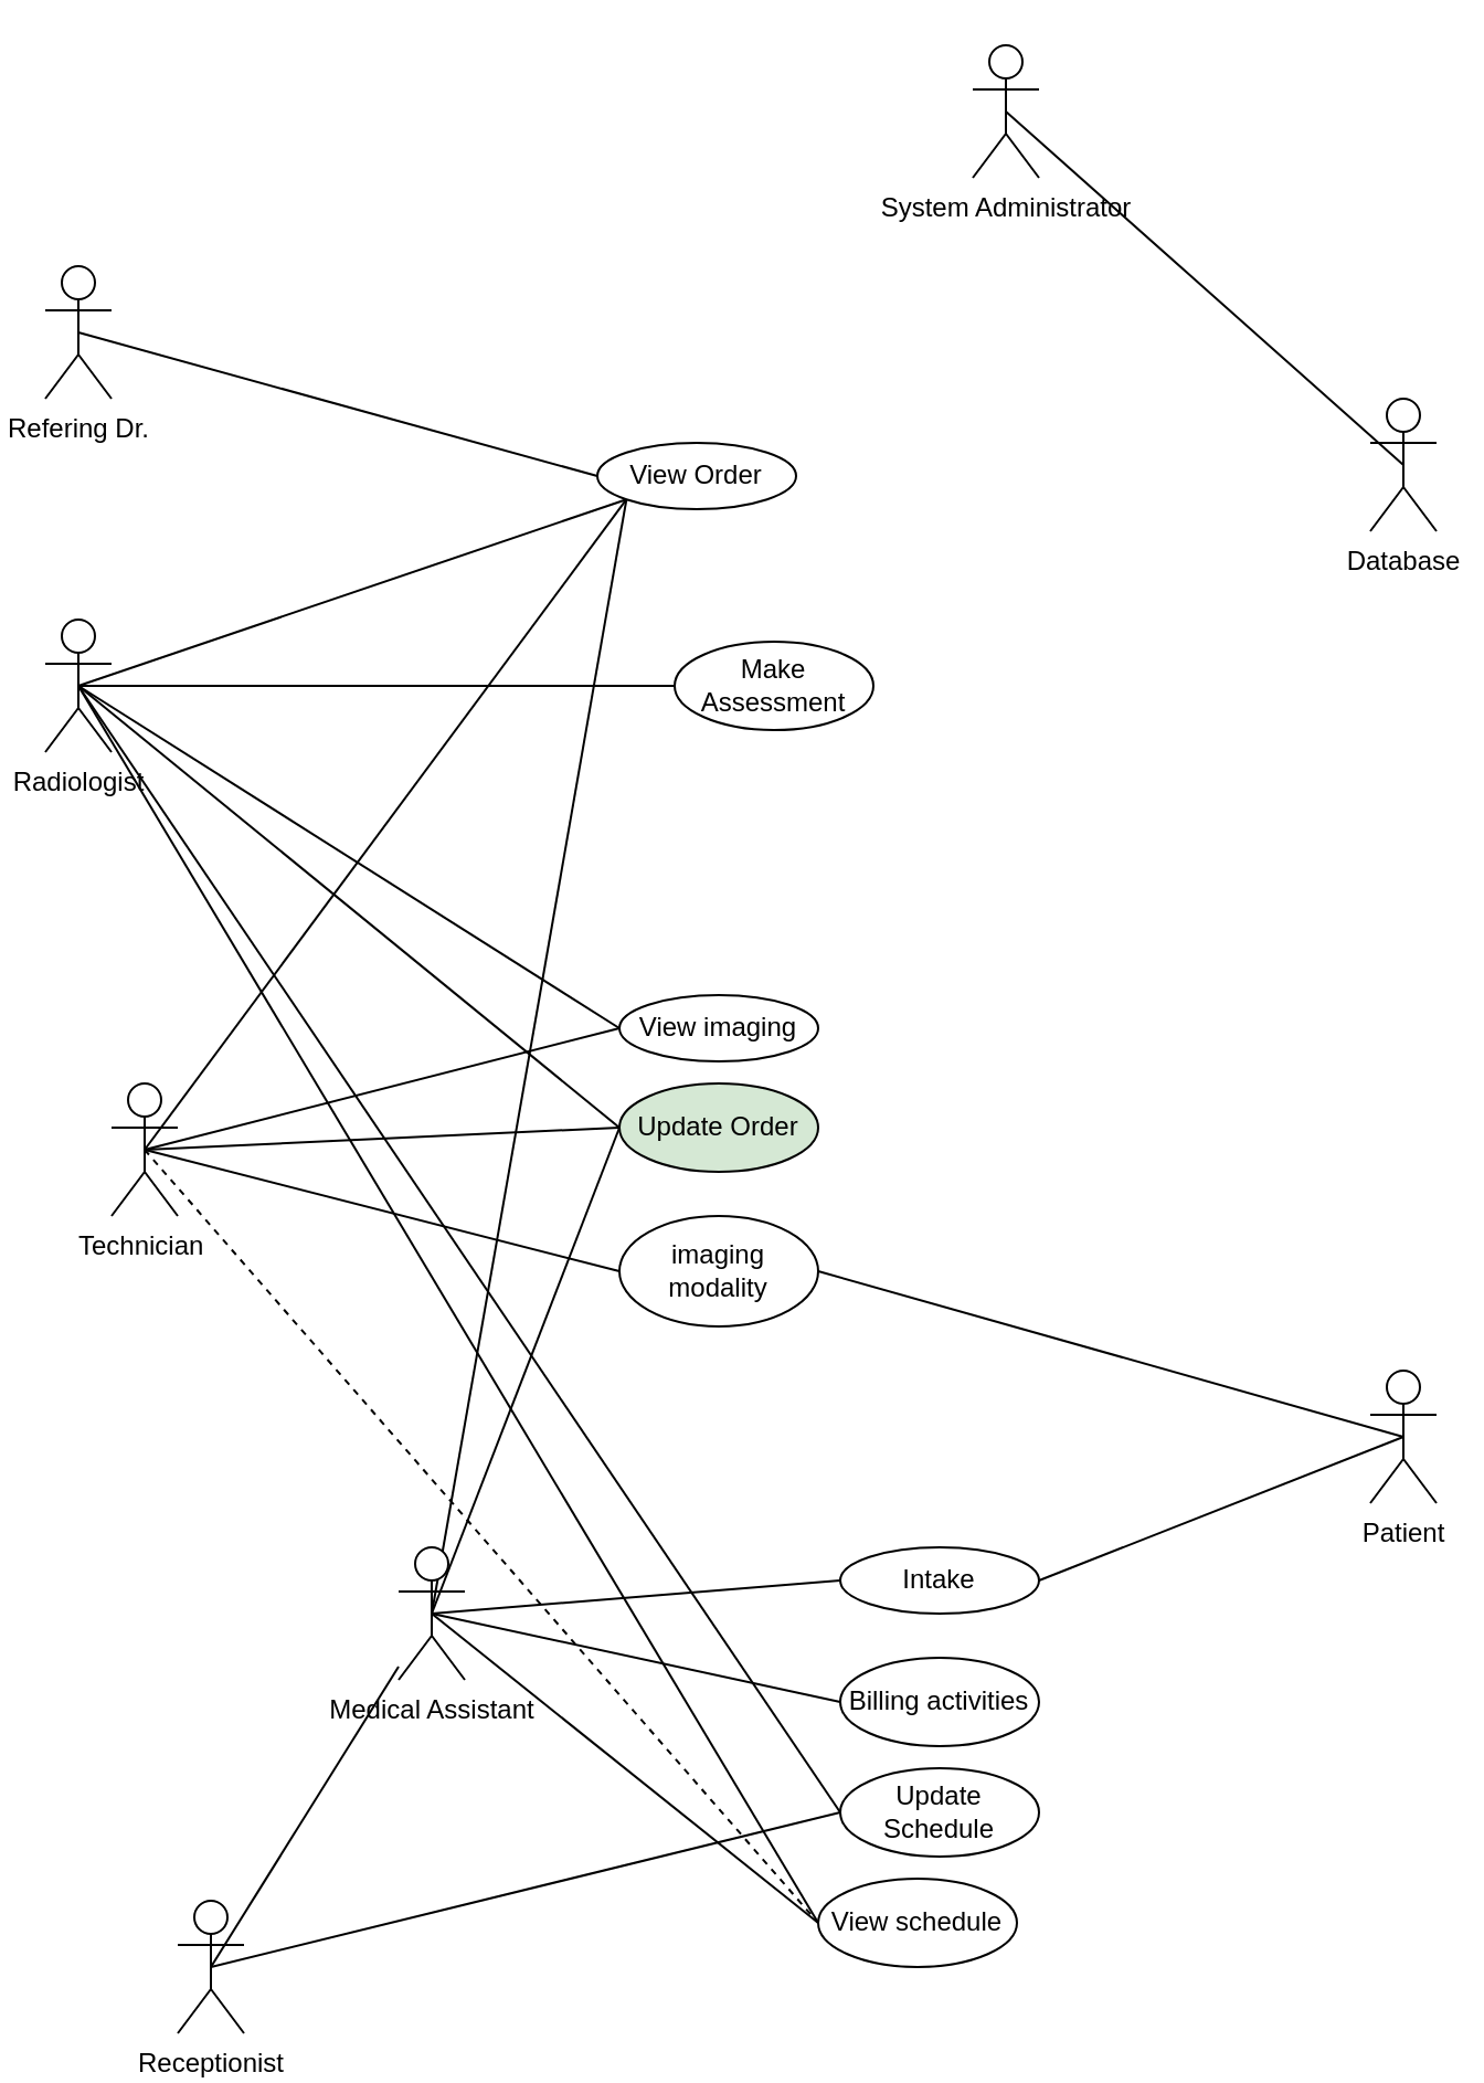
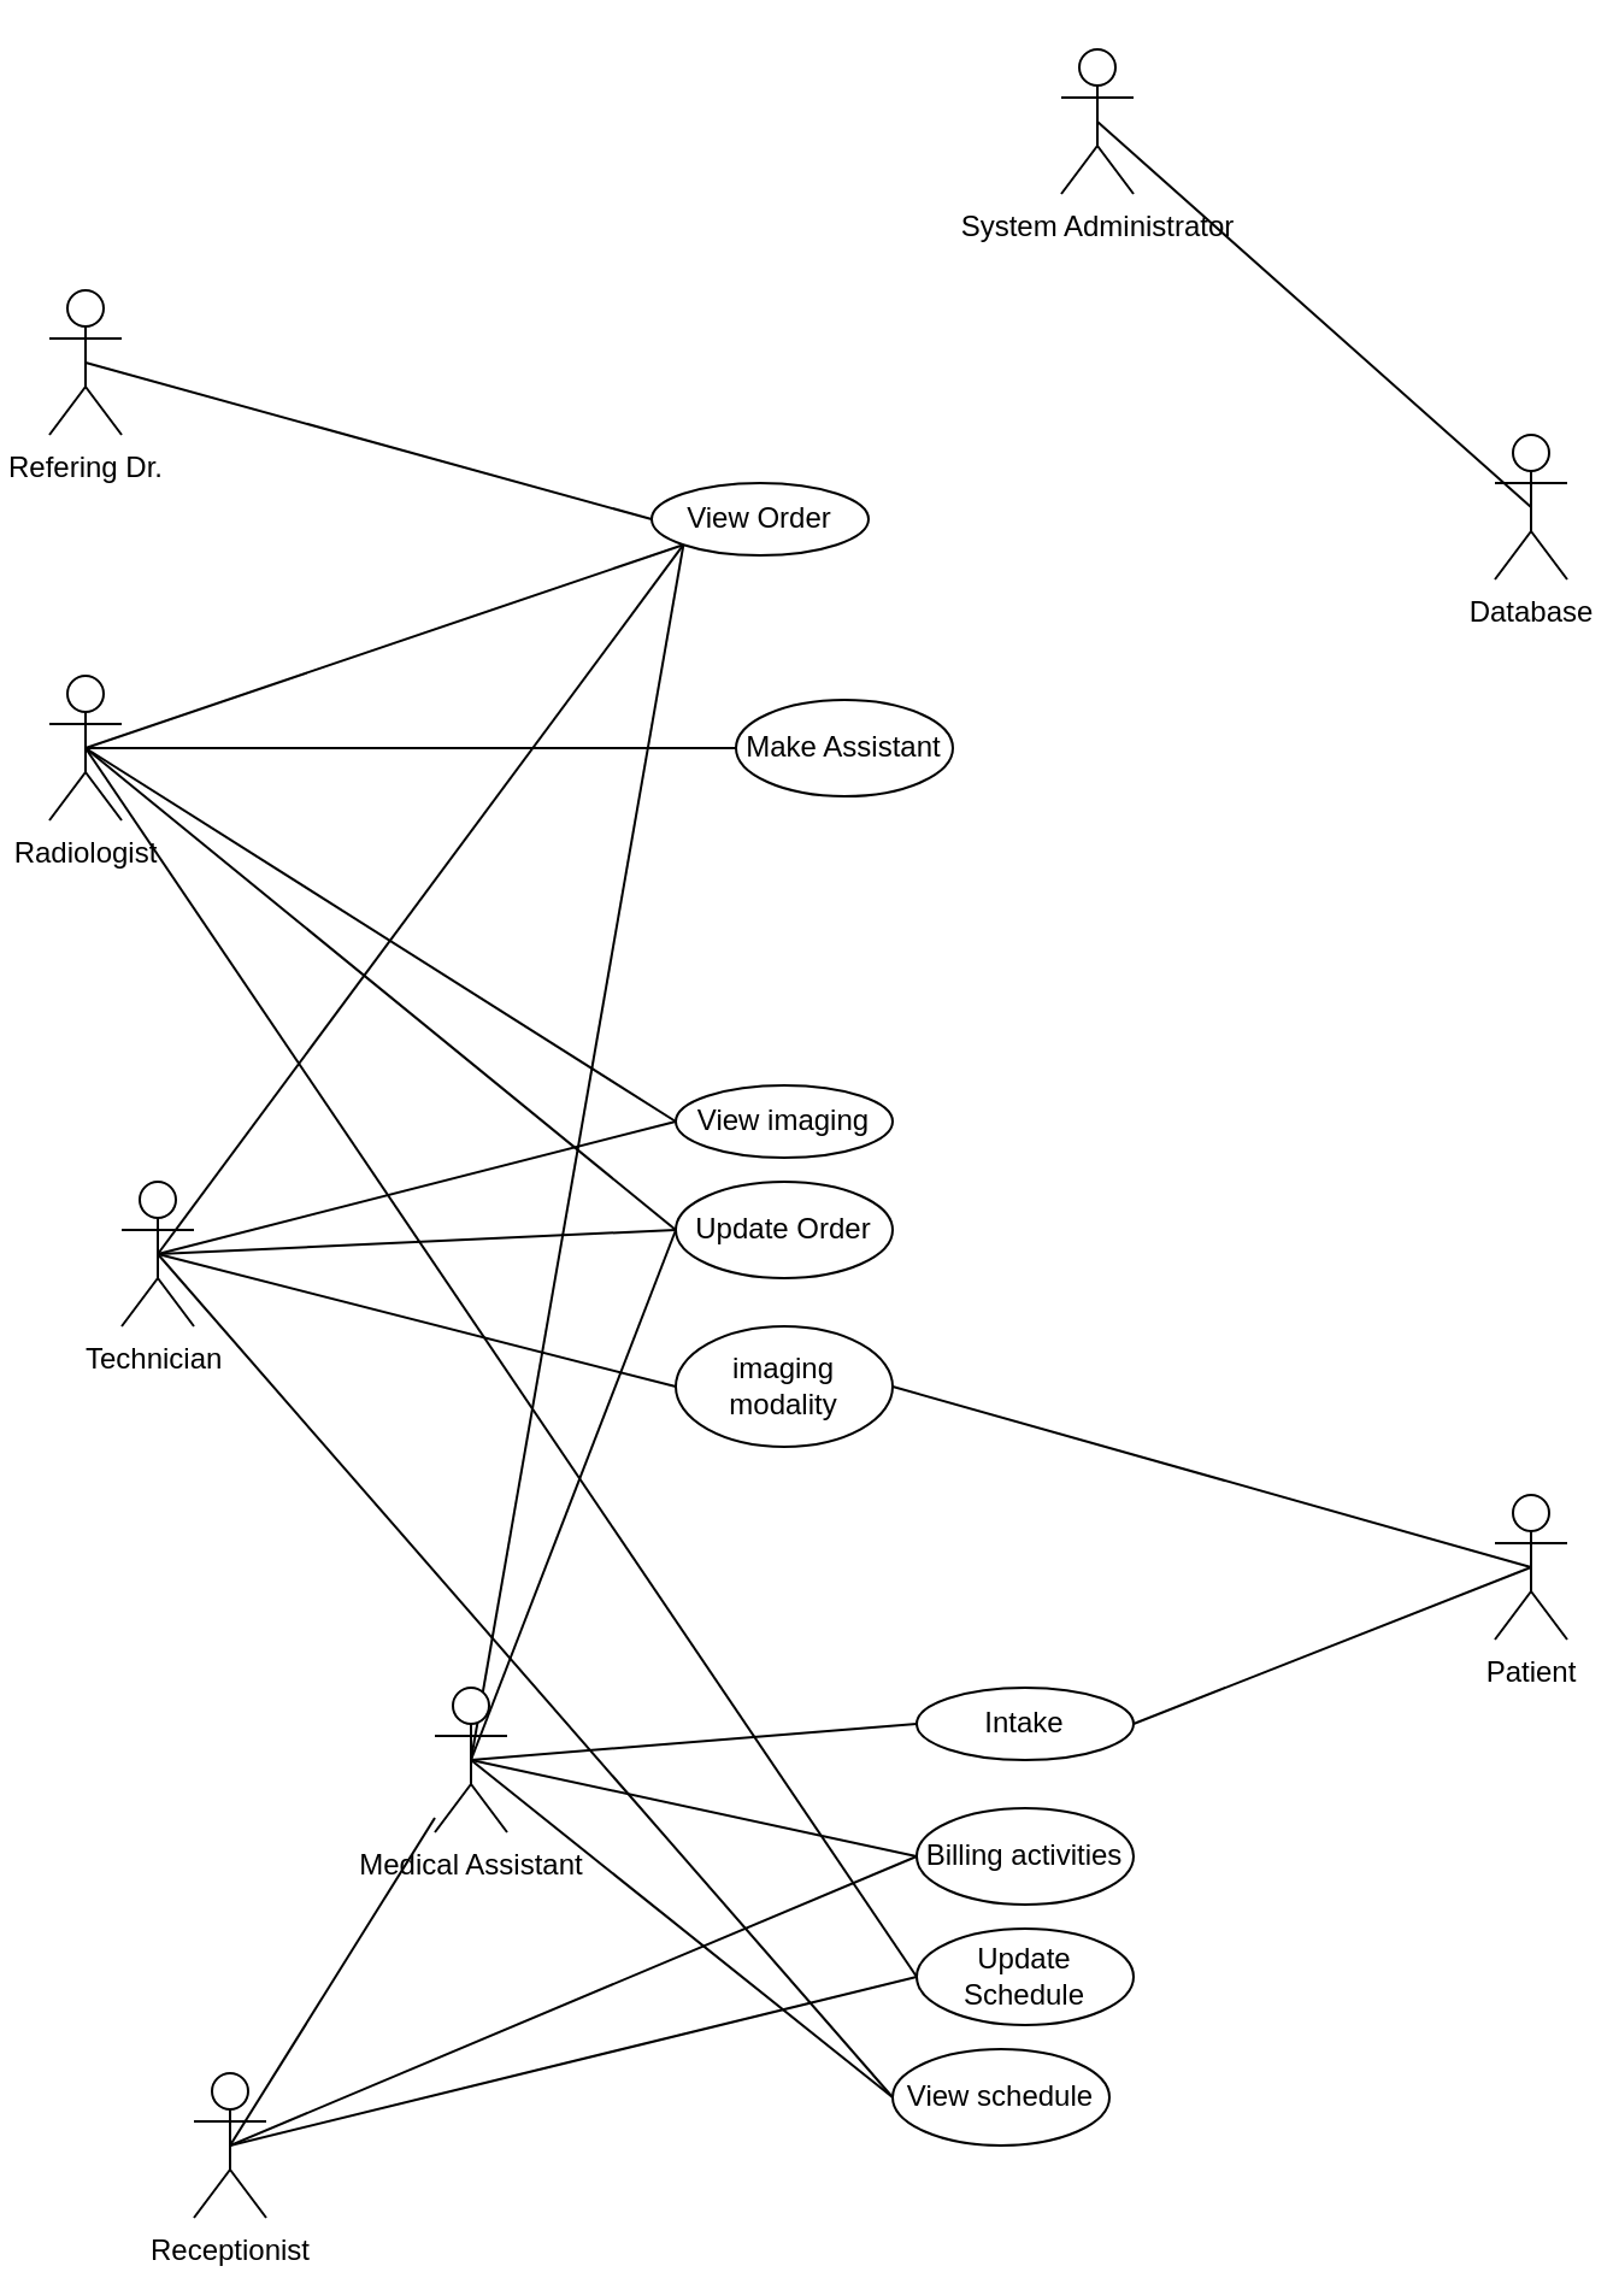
- <mxCell id="12" value="Make Assessment" style="ellipse;whiteSpace=wrap;html=1;" vertex="1" parent="1"><mxGeometry x="305" y="290" width="90" height="40" as="geometry" /></mxCell>
+ <mxCell id="12" value="Make Assistant" style="ellipse;whiteSpace=wrap;html=1;" vertex="1" parent="1"><mxGeometry x="305" y="290" width="90" height="40" as="geometry" /></mxCell>
- <mxCell id="9" style="edgeStyle=none;rounded=0;orthogonalLoop=1;jettySize=auto;html=1;exitX=0.5;exitY=0.5;exitDx=0;exitDy=0;exitPerimeter=0;entryX=0;entryY=0.5;entryDx=0;entryDy=0;endArrow=none;endFill=0;" edge="1" parent="1" source="11" target="40"><mxGeometry relative="1" as="geometry" /></mxCell>
- <mxCell id="24" value="Update Order" style="ellipse;whiteSpace=wrap;html=1;fillColor=#d5e8d4;" vertex="1" parent="1"><mxGeometry x="280" y="490" width="90" height="40" as="geometry" /></mxCell>
+ <mxCell id="24" value="Update Order" style="ellipse;whiteSpace=wrap;html=1;" vertex="1" parent="1"><mxGeometry x="280" y="490" width="90" height="40" as="geometry" /></mxCell>
- <mxCell id="17" style="edgeStyle=none;rounded=0;orthogonalLoop=1;jettySize=auto;html=1;exitX=0.5;exitY=0.5;exitDx=0;exitDy=0;exitPerimeter=0;entryX=0;entryY=0.5;entryDx=0;entryDy=0;endArrow=none;endFill=0;dashed=1;" edge="1" parent="1" source="18" target="40"><mxGeometry relative="1" as="geometry" /></mxCell>
+ <mxCell id="17" style="edgeStyle=none;rounded=0;orthogonalLoop=1;jettySize=auto;html=1;exitX=0.5;exitY=0.5;exitDx=0;exitDy=0;exitPerimeter=0;entryX=0;entryY=0.5;entryDx=0;entryDy=0;endArrow=none;endFill=0;" edge="1" parent="1" source="18" target="40"><mxGeometry relative="1" as="geometry" /></mxCell>
+ <mxCell id="28" style="edgeStyle=none;rounded=0;orthogonalLoop=1;jettySize=auto;html=1;exitX=0.5;exitY=0.5;exitDx=0;exitDy=0;exitPerimeter=0;entryX=0;entryY=0.5;entryDx=0;entryDy=0;endArrow=none;endFill=0;" edge="1" parent="1" source="31" target="39"><mxGeometry relative="1" as="geometry" /></mxCell>
